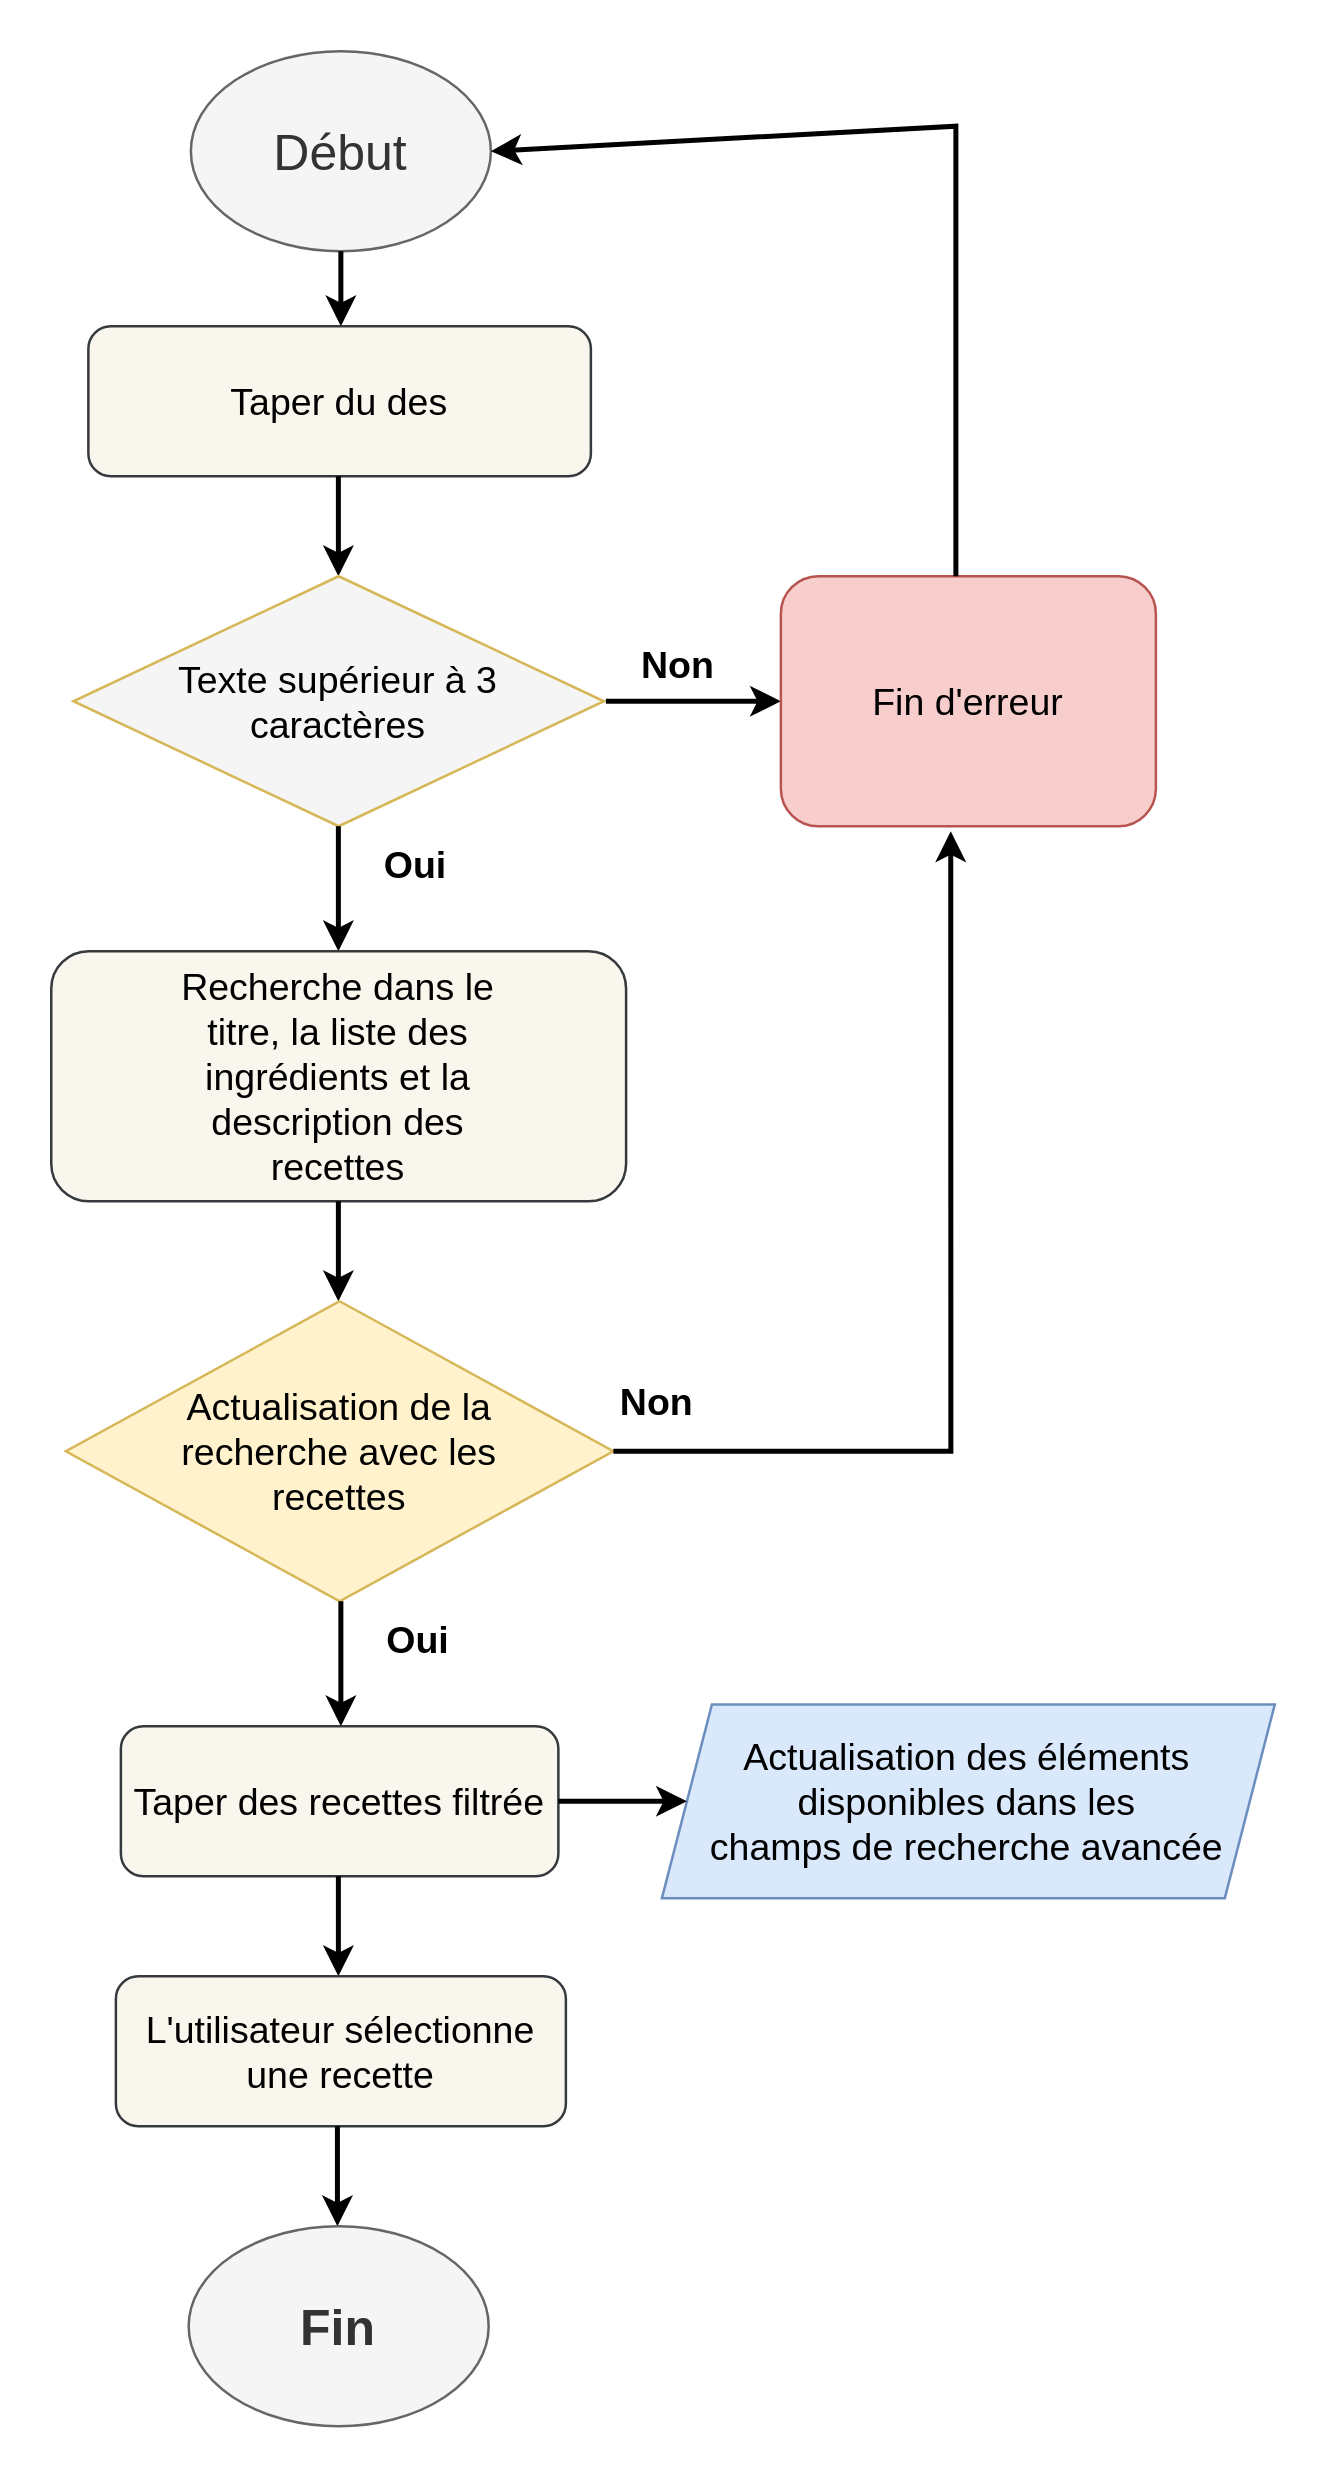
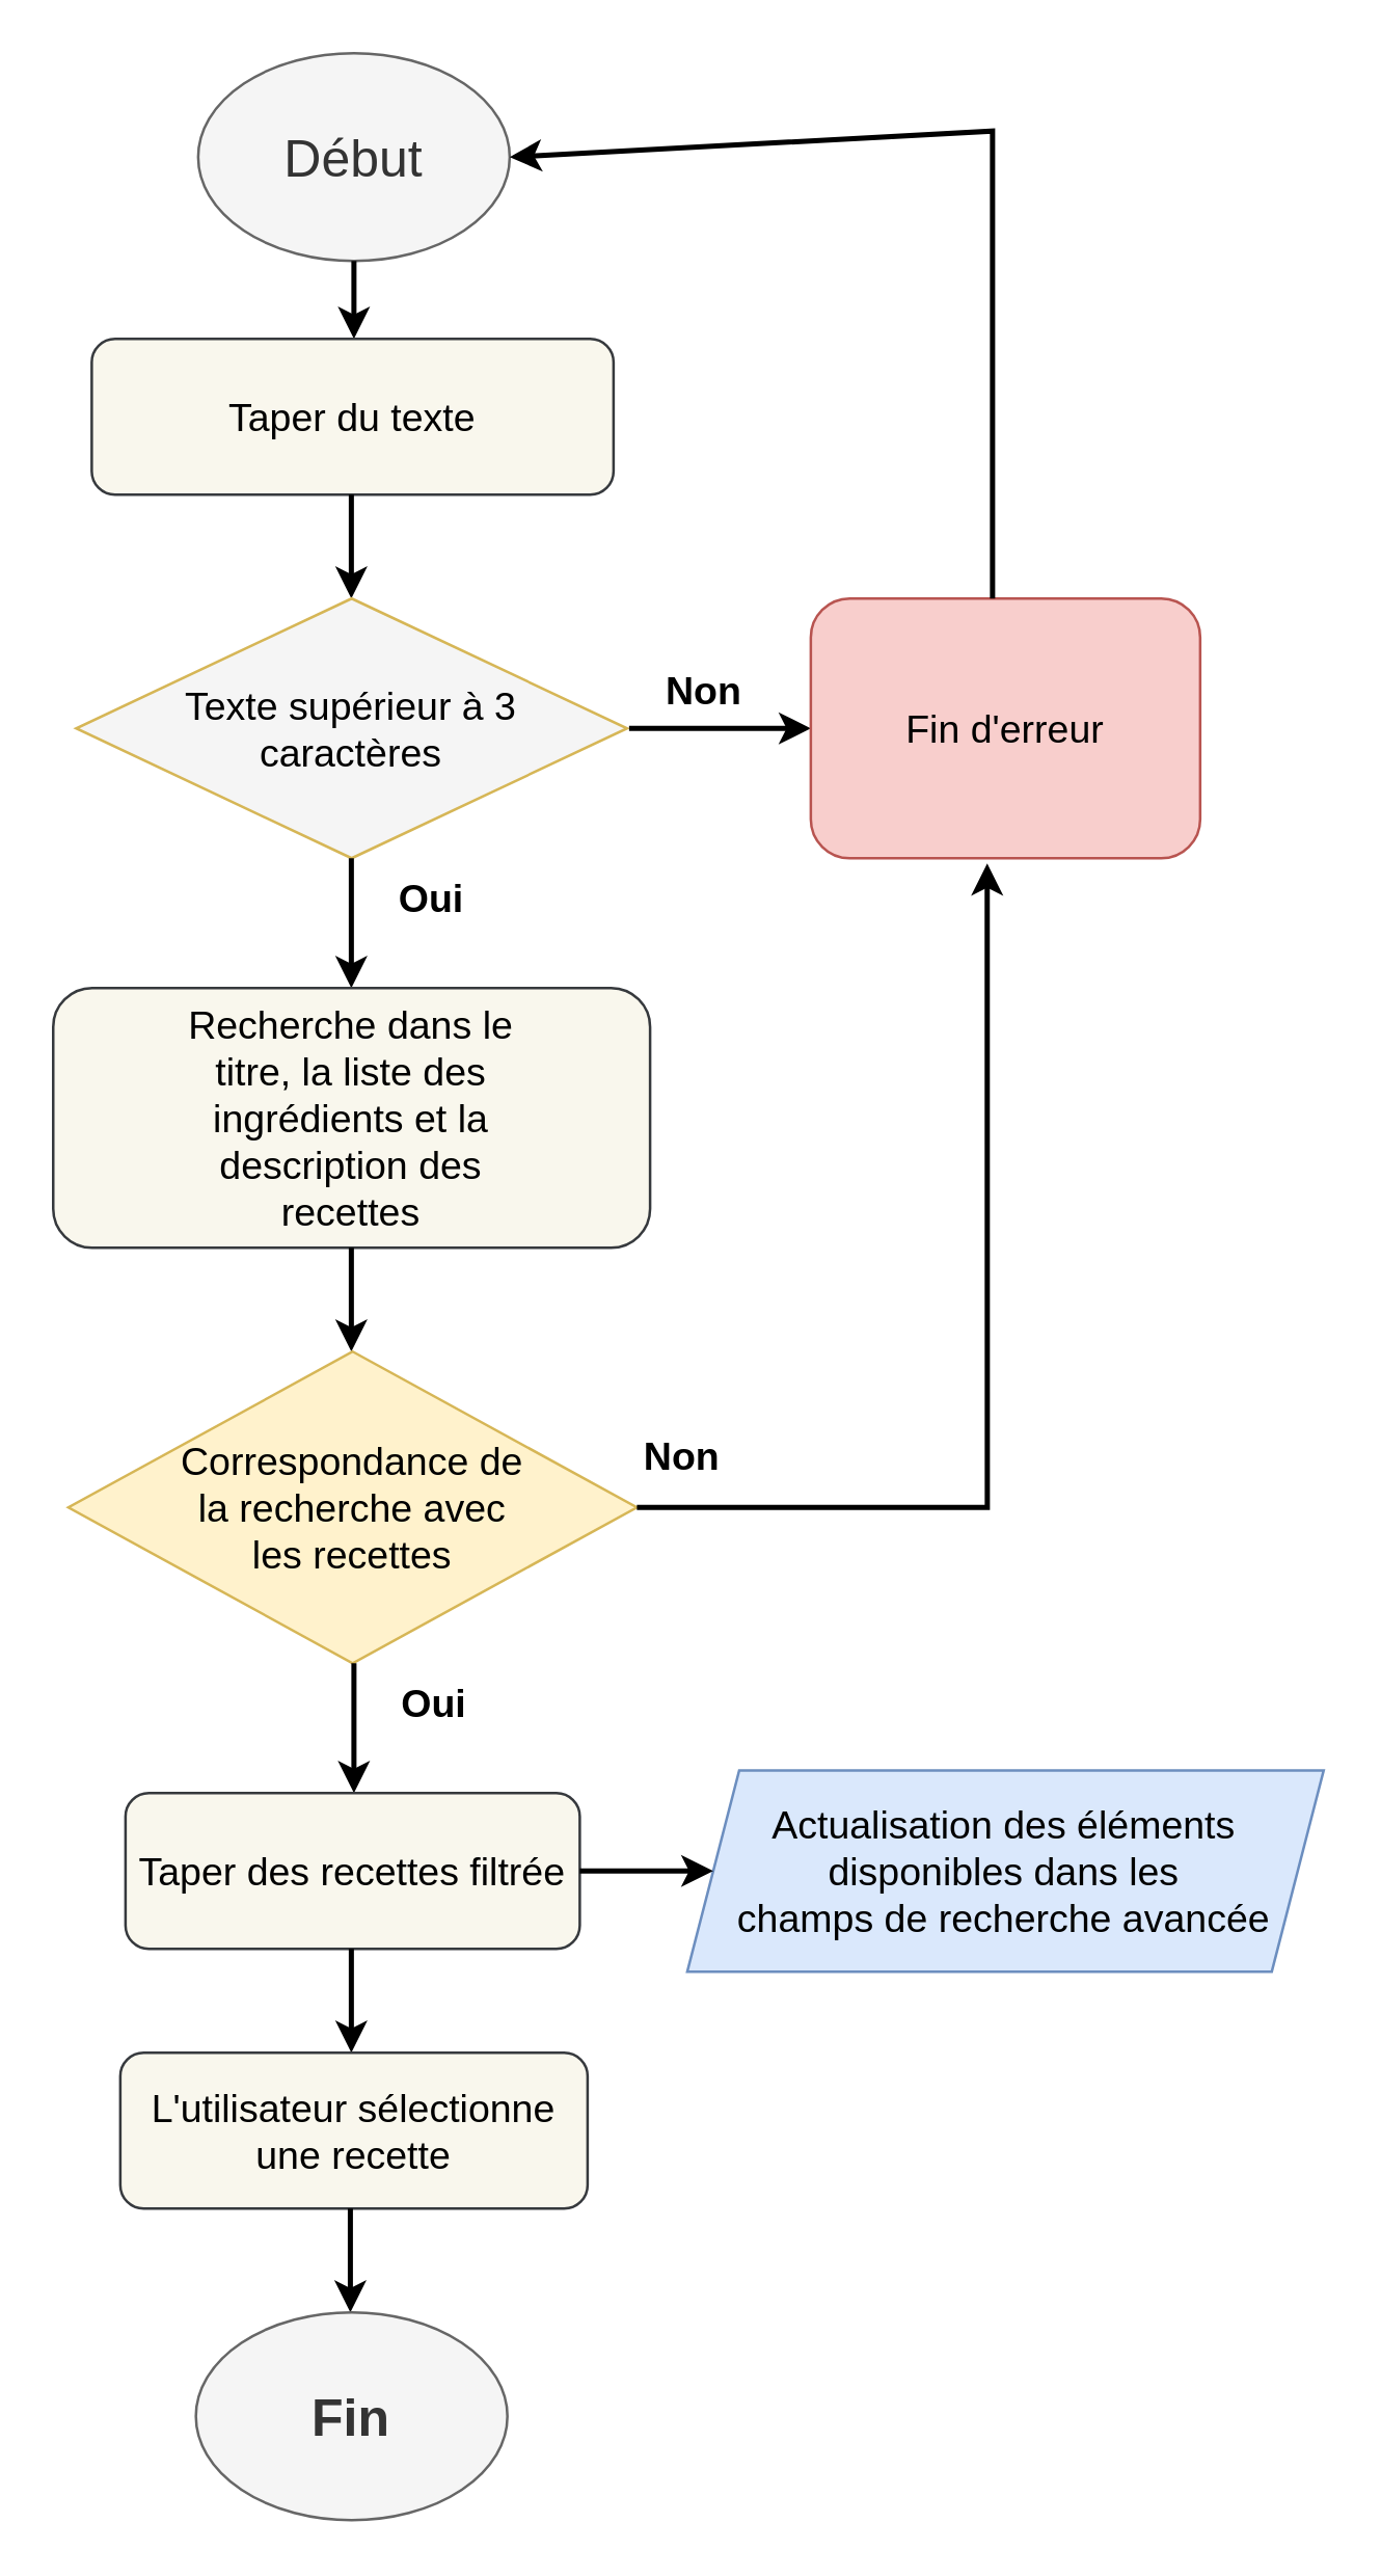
- <mxCell id="4" value="&lt;font style=&quot;font-size: 15px;&quot;&gt;Taper du des &lt;/font&gt;" style="rounded=1;whiteSpace=wrap;html=1;fillColor=#f9f7ed;strokeColor=#36393d;" parent="1" vertex="1"><mxGeometry x="34.85" y="130" width="201" height="60" as="geometry" /></mxCell>
+ <mxCell id="4" value="&lt;font style=&quot;font-size: 15px;&quot;&gt;Taper du texte &lt;/font&gt;" style="rounded=1;whiteSpace=wrap;html=1;fillColor=#f9f7ed;strokeColor=#36393d;" parent="1" vertex="1"><mxGeometry x="34.85" y="130" width="201" height="60" as="geometry" /></mxCell>
- <mxCell id="15" value="&lt;blockquote&gt;&lt;div align=&quot;center&quot;&gt;&lt;font style=&quot;font-size: 15px;&quot;&gt;Actualisation de la recherche avec les recettes&lt;/font&gt;&lt;/div&gt;&lt;/blockquote&gt;" style="rhombus;whiteSpace=wrap;html=1;fontSize=15;align=center;fillColor=#fff2cc;strokeColor=#d6b656;" parent="1" vertex="1"><mxGeometry x="25.85" y="520" width="219" height="120" as="geometry" /></mxCell>
+ <mxCell id="15" value="&lt;blockquote&gt;&lt;div align=&quot;center&quot;&gt;&lt;font style=&quot;font-size: 15px;&quot;&gt;Correspondance de la recherche avec les recettes&lt;/font&gt;&lt;/div&gt;&lt;/blockquote&gt;" style="rhombus;whiteSpace=wrap;html=1;fontSize=15;align=center;fillColor=#fff2cc;strokeColor=#d6b656;" parent="1" vertex="1"><mxGeometry x="25.85" y="520" width="219" height="120" as="geometry" /></mxCell>
